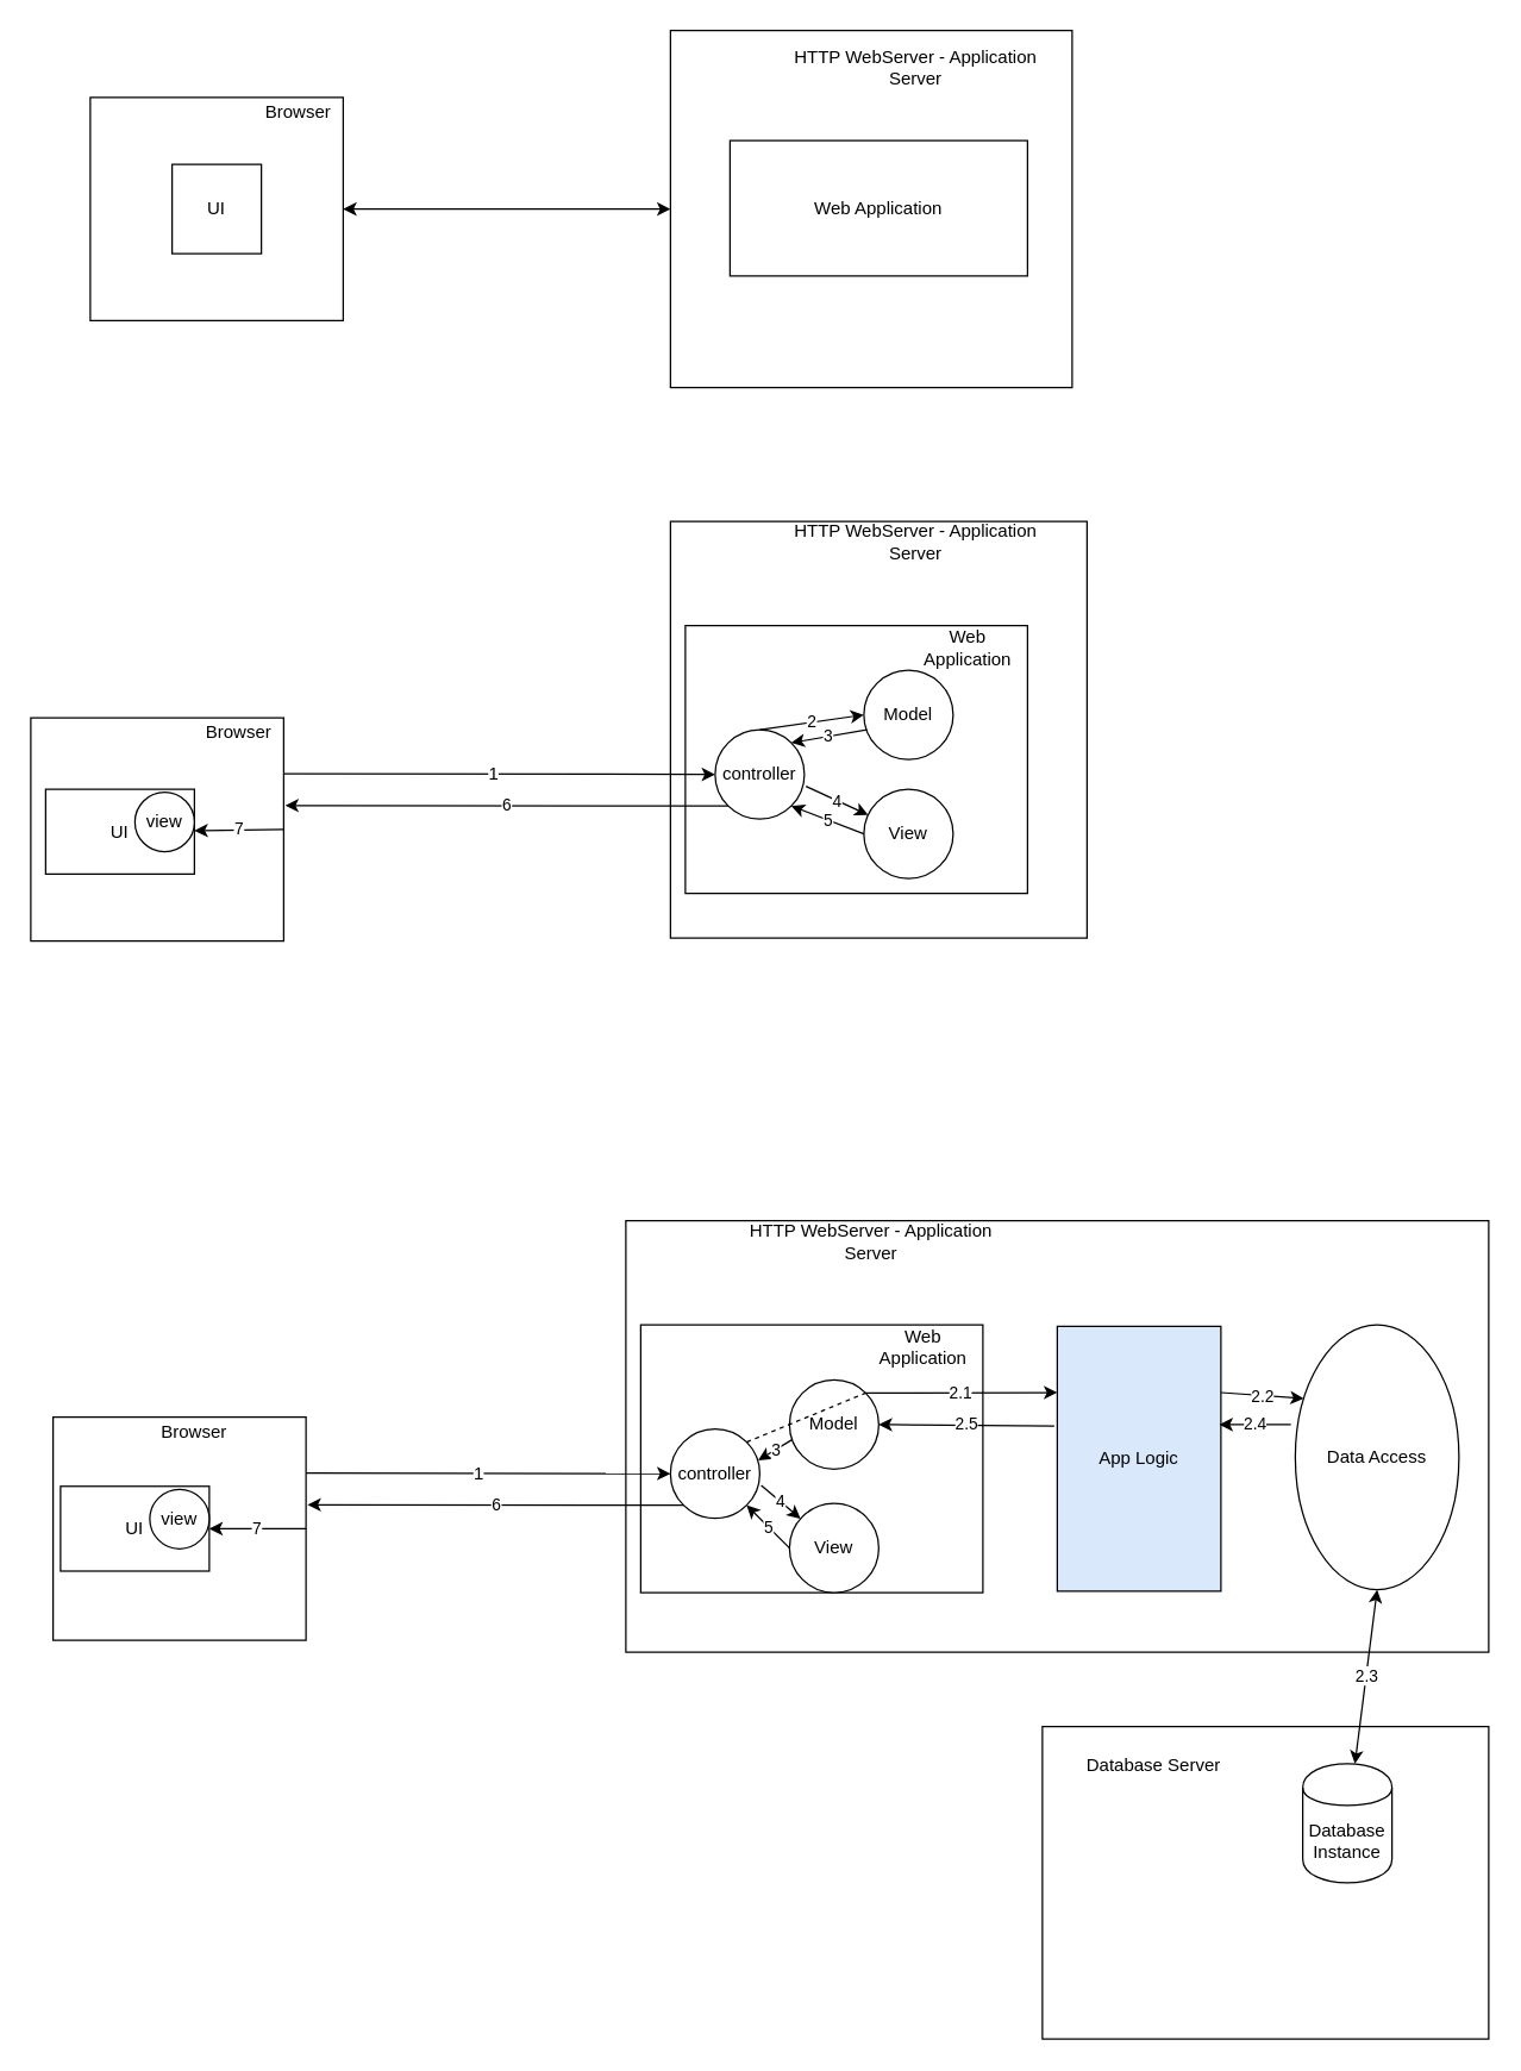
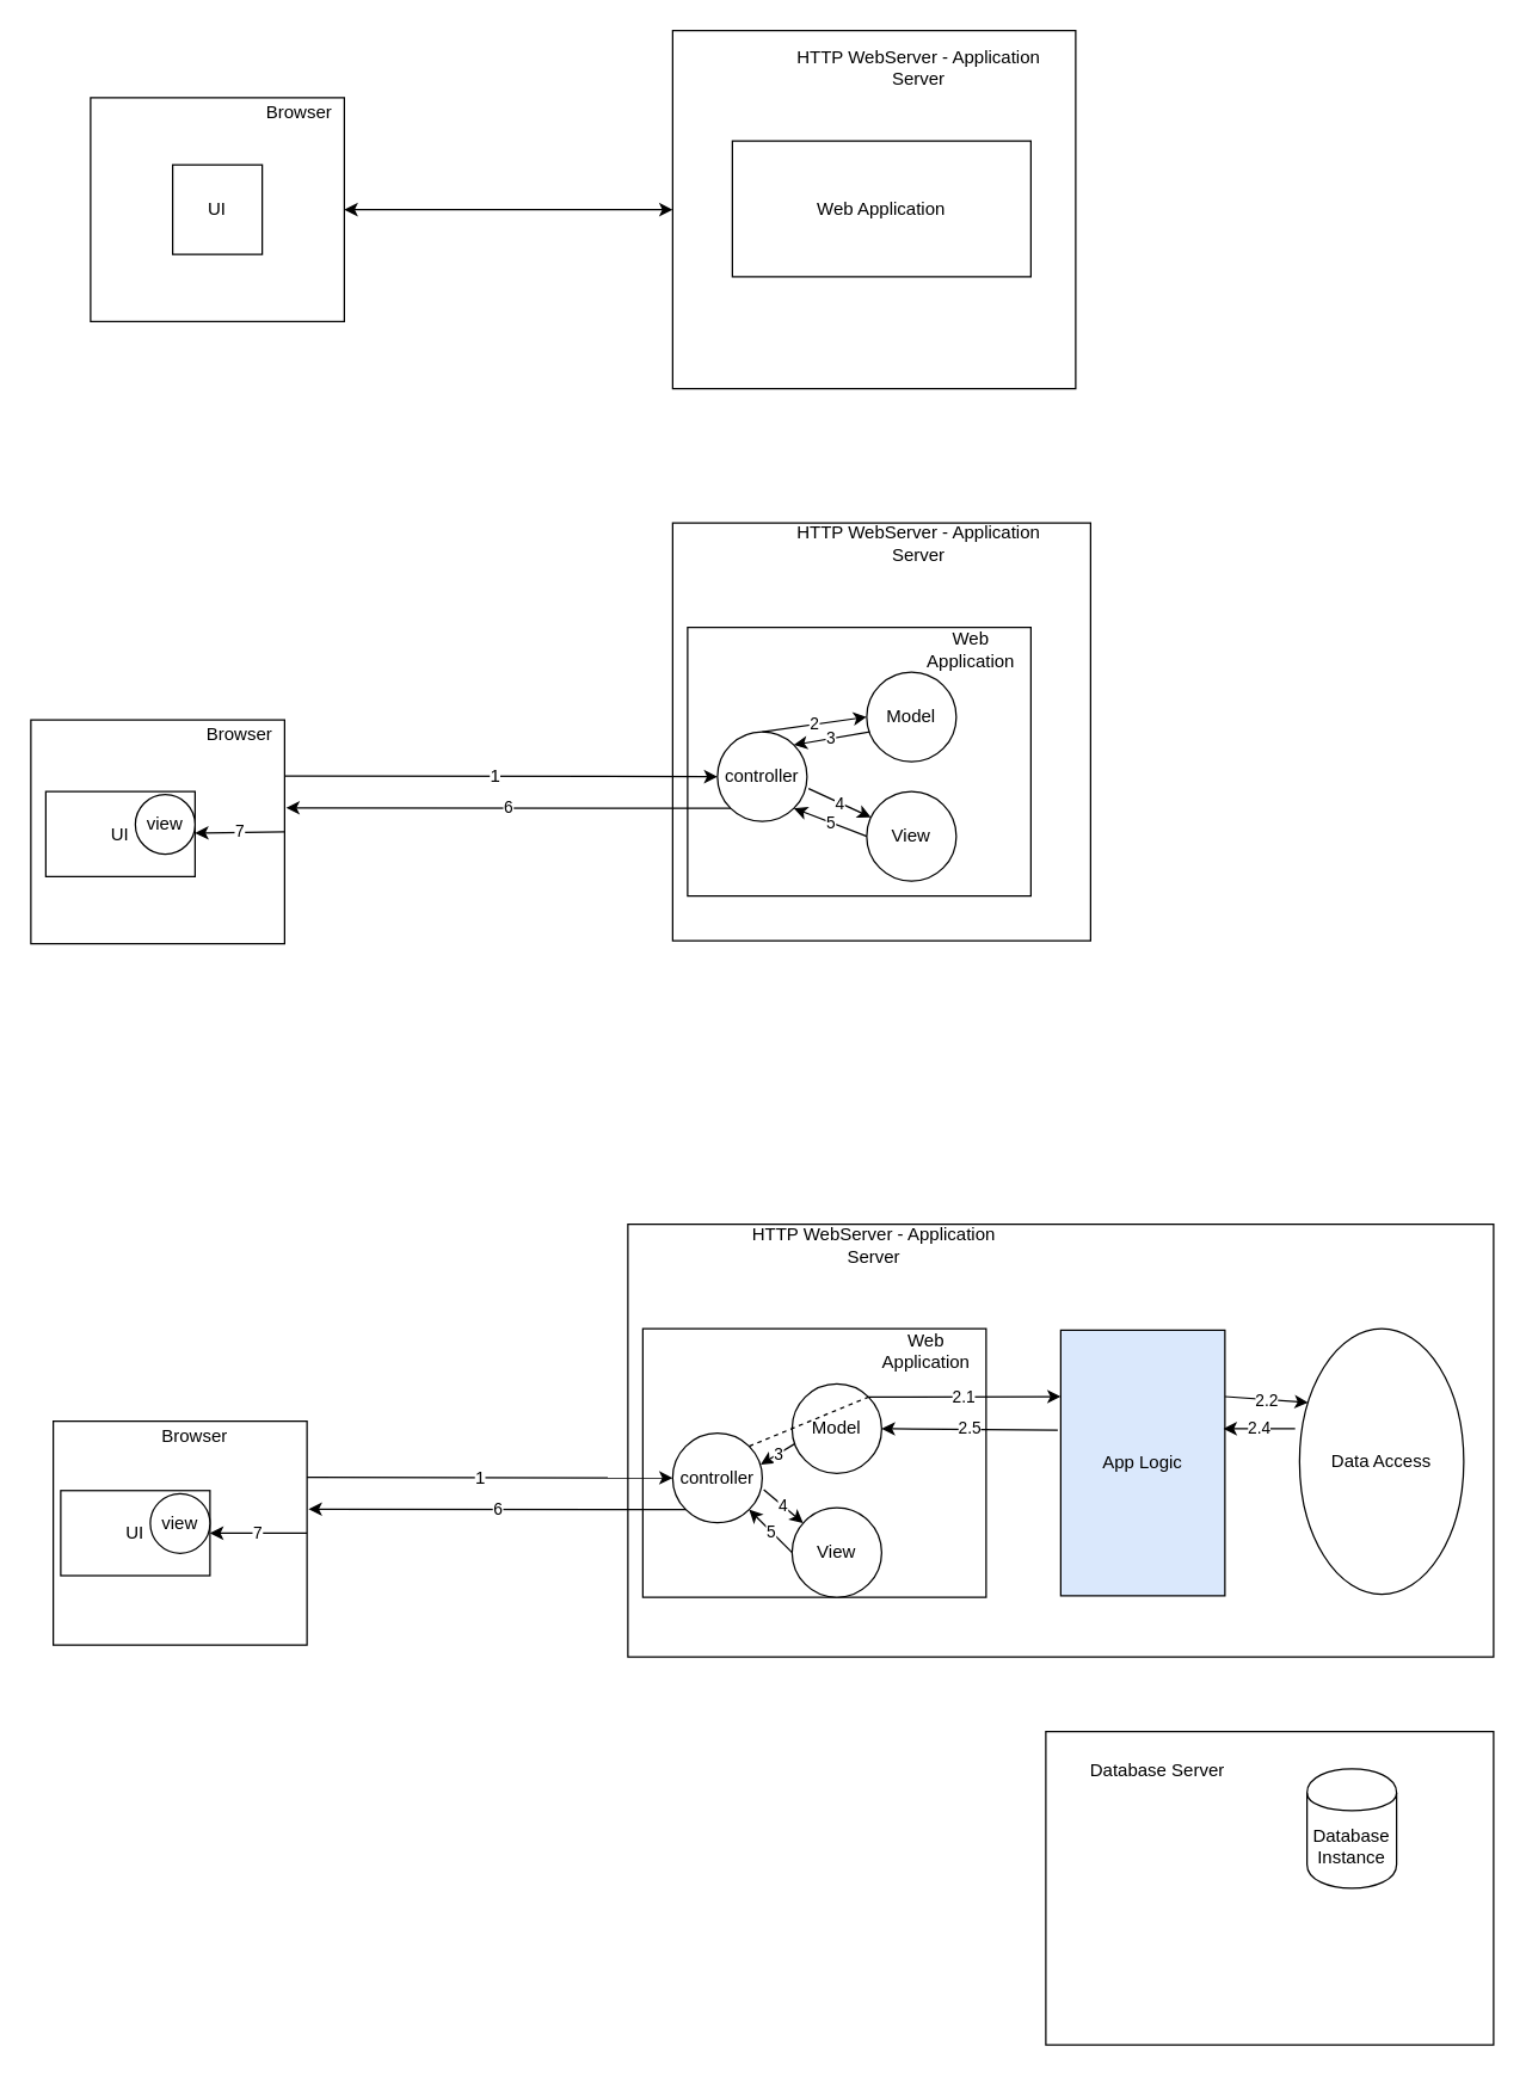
- <mxCell id="53" value="2.3" style="endArrow=classic;startArrow=classic;html=1;entryX=0.5;entryY=1;entryDx=0;entryDy=0;" parent="1" source="51" target="48" edge="1"><mxGeometry width="50" height="50" relative="1" as="geometry"><mxPoint x="940" y="1140" as="sourcePoint" /><mxPoint x="990" y="1090" as="targetPoint" /></mxGeometry></mxCell>
